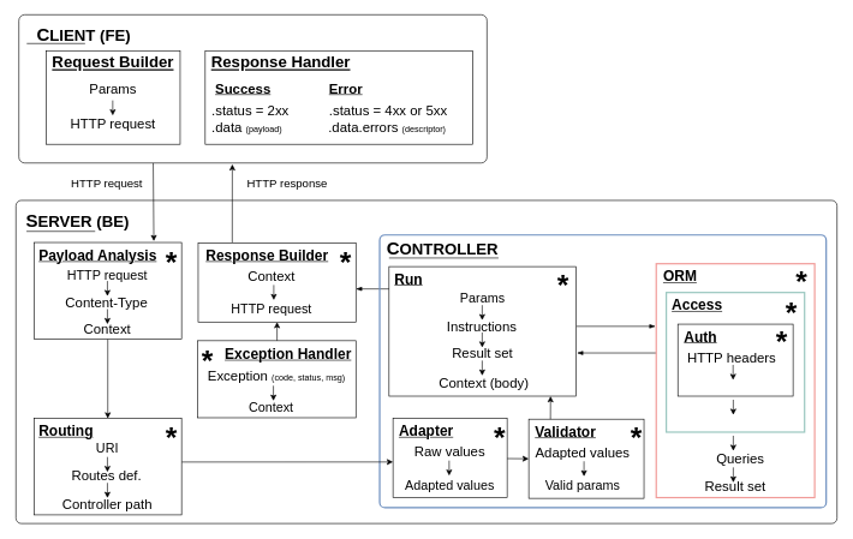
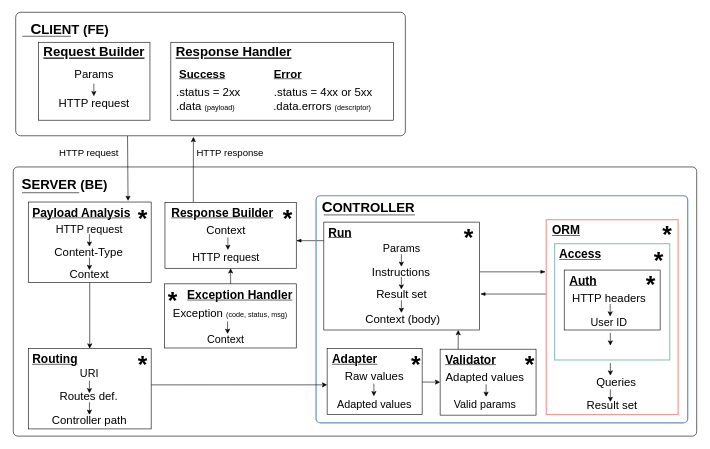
- <mxCell id="33" value="&lt;font style=&quot;font-size: 16px;&quot;&gt;&lt;span style=&quot;font-size: 16px;&quot;&gt;HTTP response&lt;br style=&quot;font-size: 16px;&quot;&gt;&lt;/span&gt;&lt;/font&gt;" style="rounded=0;whiteSpace=wrap;html=1;align=left;spacingTop=4;fillColor=none;strokeColor=none;fontSize=16;" parent="1" vertex="1"><mxGeometry x="339.8" y="237" width="186.2" height="30" as="geometry" /></mxCell>
+ <mxCell id="33" value="&lt;font style=&quot;font-size: 16px;&quot;&gt;&lt;span style=&quot;font-size: 16px;&quot;&gt;HTTP response&lt;br style=&quot;font-size: 16px;&quot;&gt;&lt;/span&gt;&lt;/font&gt;" style="rounded=0;whiteSpace=wrap;html=1;align=left;spacingTop=4;fillColor=none;strokeColor=none;fontSize=16;" parent="1" vertex="1"><mxGeometry x="324.8" y="237" width="186.2" height="30" as="geometry" /></mxCell>
+ <mxCell id="114" value="&lt;font style=&quot;font-size: 18px&quot;&gt;&lt;span style=&quot;font-size: 18px&quot;&gt;User ID&lt;br style=&quot;font-size: 18px&quot;&gt;&lt;/span&gt;&lt;/font&gt;" style="rounded=0;whiteSpace=wrap;html=1;align=center;spacingTop=4;fillColor=none;strokeColor=none;fontSize=18;" parent="110" vertex="1"><mxGeometry x="6.575" y="70" width="136.037" height="30" as="geometry" /></mxCell>
